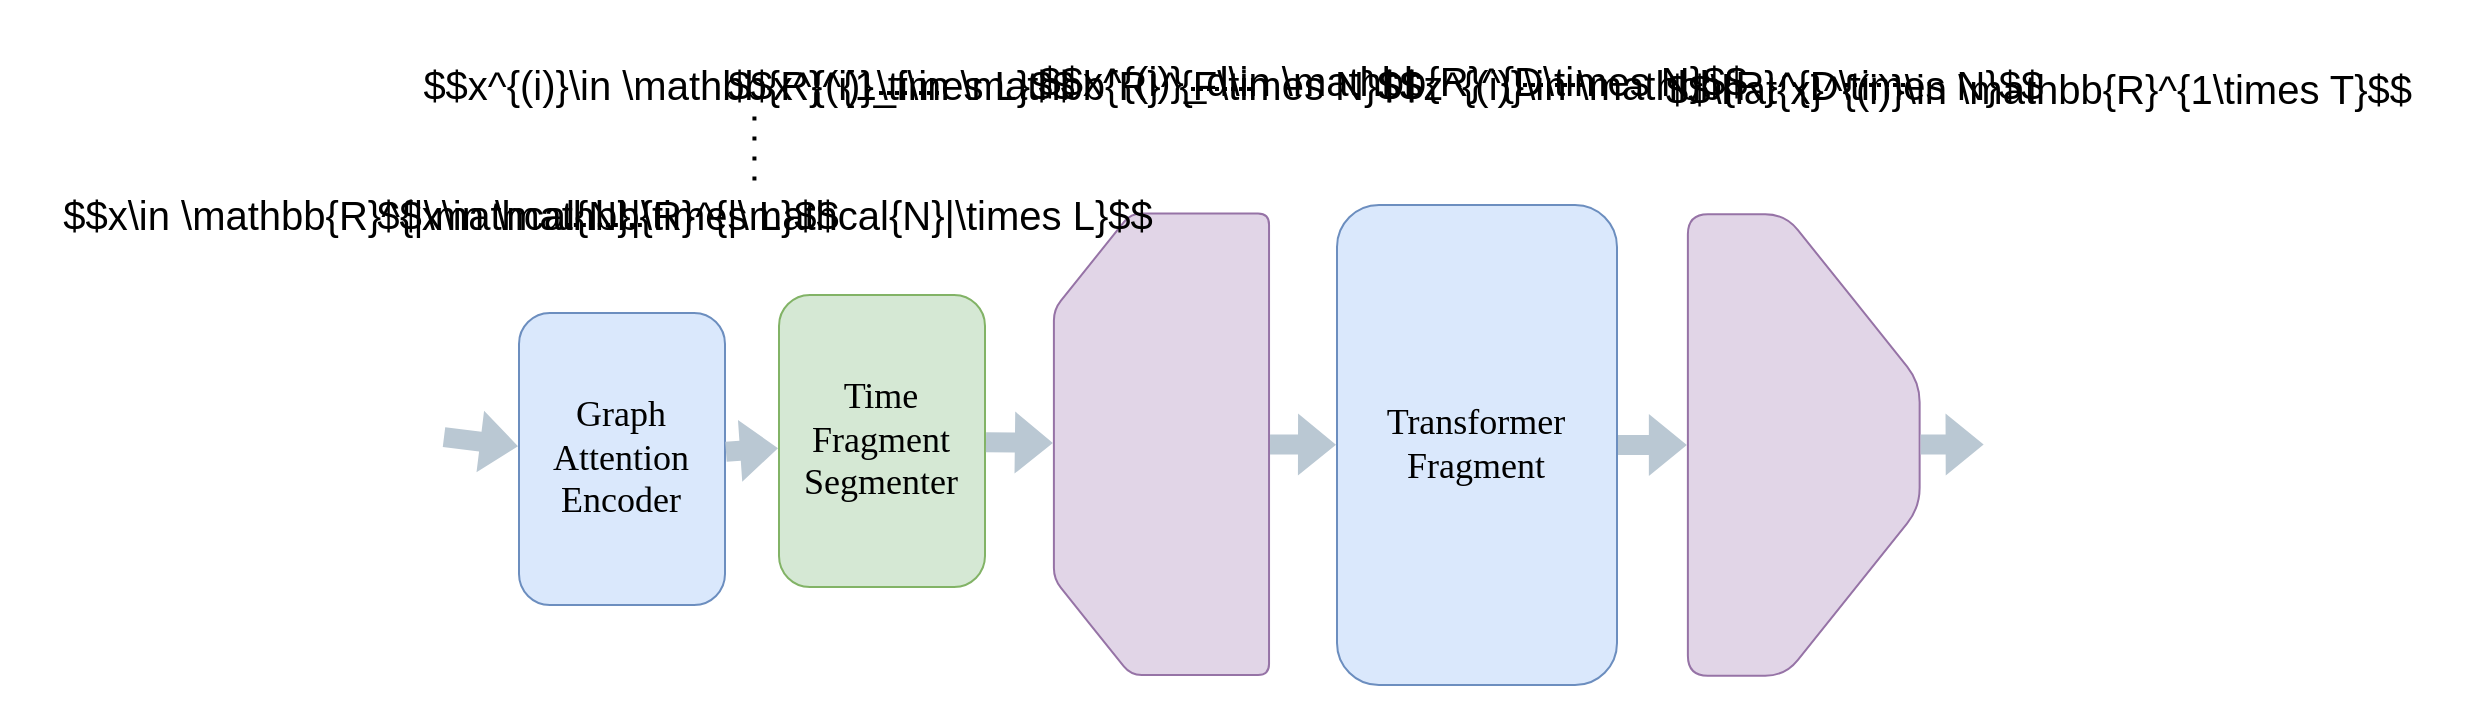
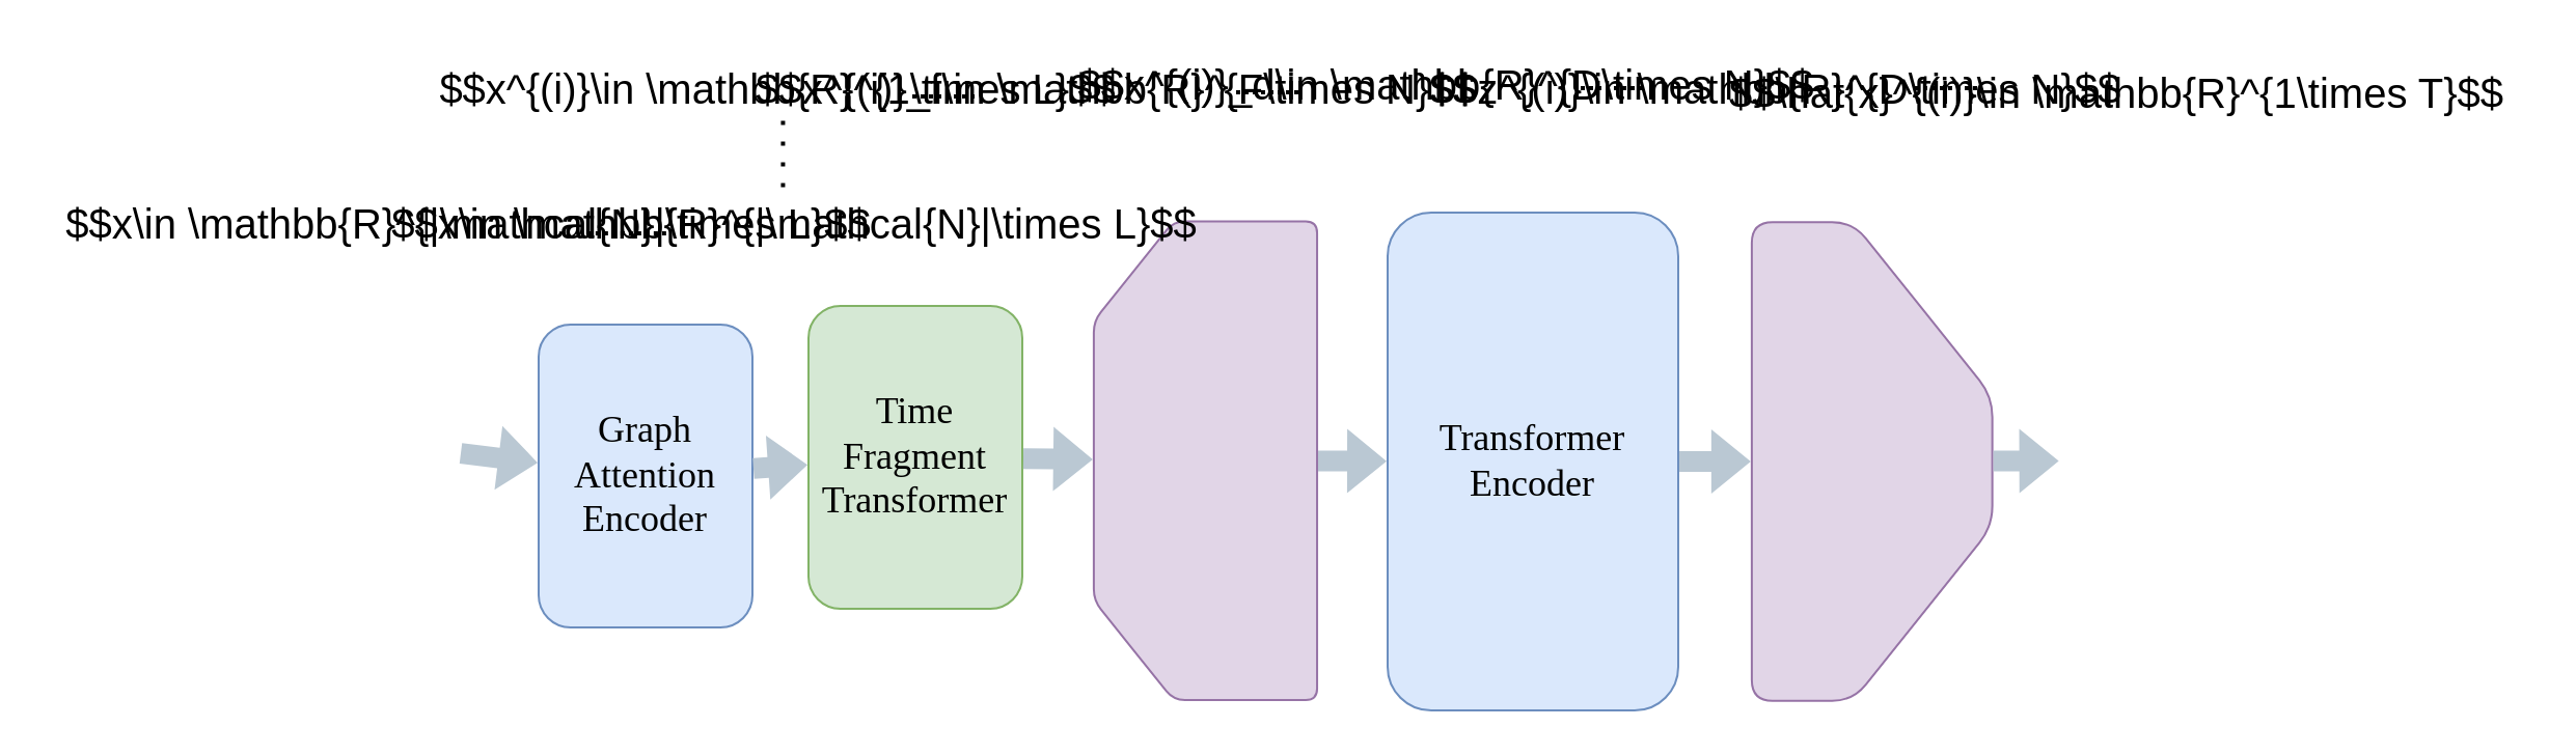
- <mxCell id="5" value="&lt;font style=&quot;&quot; face=&quot;Lucida Console&quot;&gt;&lt;span style=&quot;font-size: 18px;&quot;&gt;Time Fragment Segmenter&lt;/span&gt;&lt;br&gt;&lt;/font&gt;" style="rounded=1;whiteSpace=wrap;html=1;fillColor=#d5e8d4;strokeColor=#82b366;" vertex="1" parent="1"><mxGeometry x="389" y="147" width="103" height="146" as="geometry" /></mxCell>
+ <mxCell id="5" value="&lt;font style=&quot;&quot; face=&quot;Lucida Console&quot;&gt;&lt;span style=&quot;font-size: 18px;&quot;&gt;Time Fragment Transformer&lt;/span&gt;&lt;br&gt;&lt;/font&gt;" style="rounded=1;whiteSpace=wrap;html=1;fillColor=#d5e8d4;strokeColor=#82b366;" vertex="1" parent="1"><mxGeometry x="389" y="147" width="103" height="146" as="geometry" /></mxCell>
- <mxCell id="2" value="&lt;font style=&quot;font-size: 18px;&quot; face=&quot;Lucida Console&quot;&gt;Transformer&lt;br&gt;Fragment&lt;br&gt;&lt;/font&gt;" style="rounded=1;whiteSpace=wrap;html=1;fillColor=#dae8fc;strokeColor=#6c8ebf;" parent="1" vertex="1"><mxGeometry x="668" y="102" width="140" height="240" as="geometry" /></mxCell>
+ <mxCell id="2" value="&lt;font style=&quot;font-size: 18px;&quot; face=&quot;Lucida Console&quot;&gt;Transformer&lt;br&gt;Encoder&lt;br&gt;&lt;/font&gt;" style="rounded=1;whiteSpace=wrap;html=1;fillColor=#dae8fc;strokeColor=#6c8ebf;" parent="1" vertex="1"><mxGeometry x="668" y="102" width="140" height="240" as="geometry" /></mxCell>
